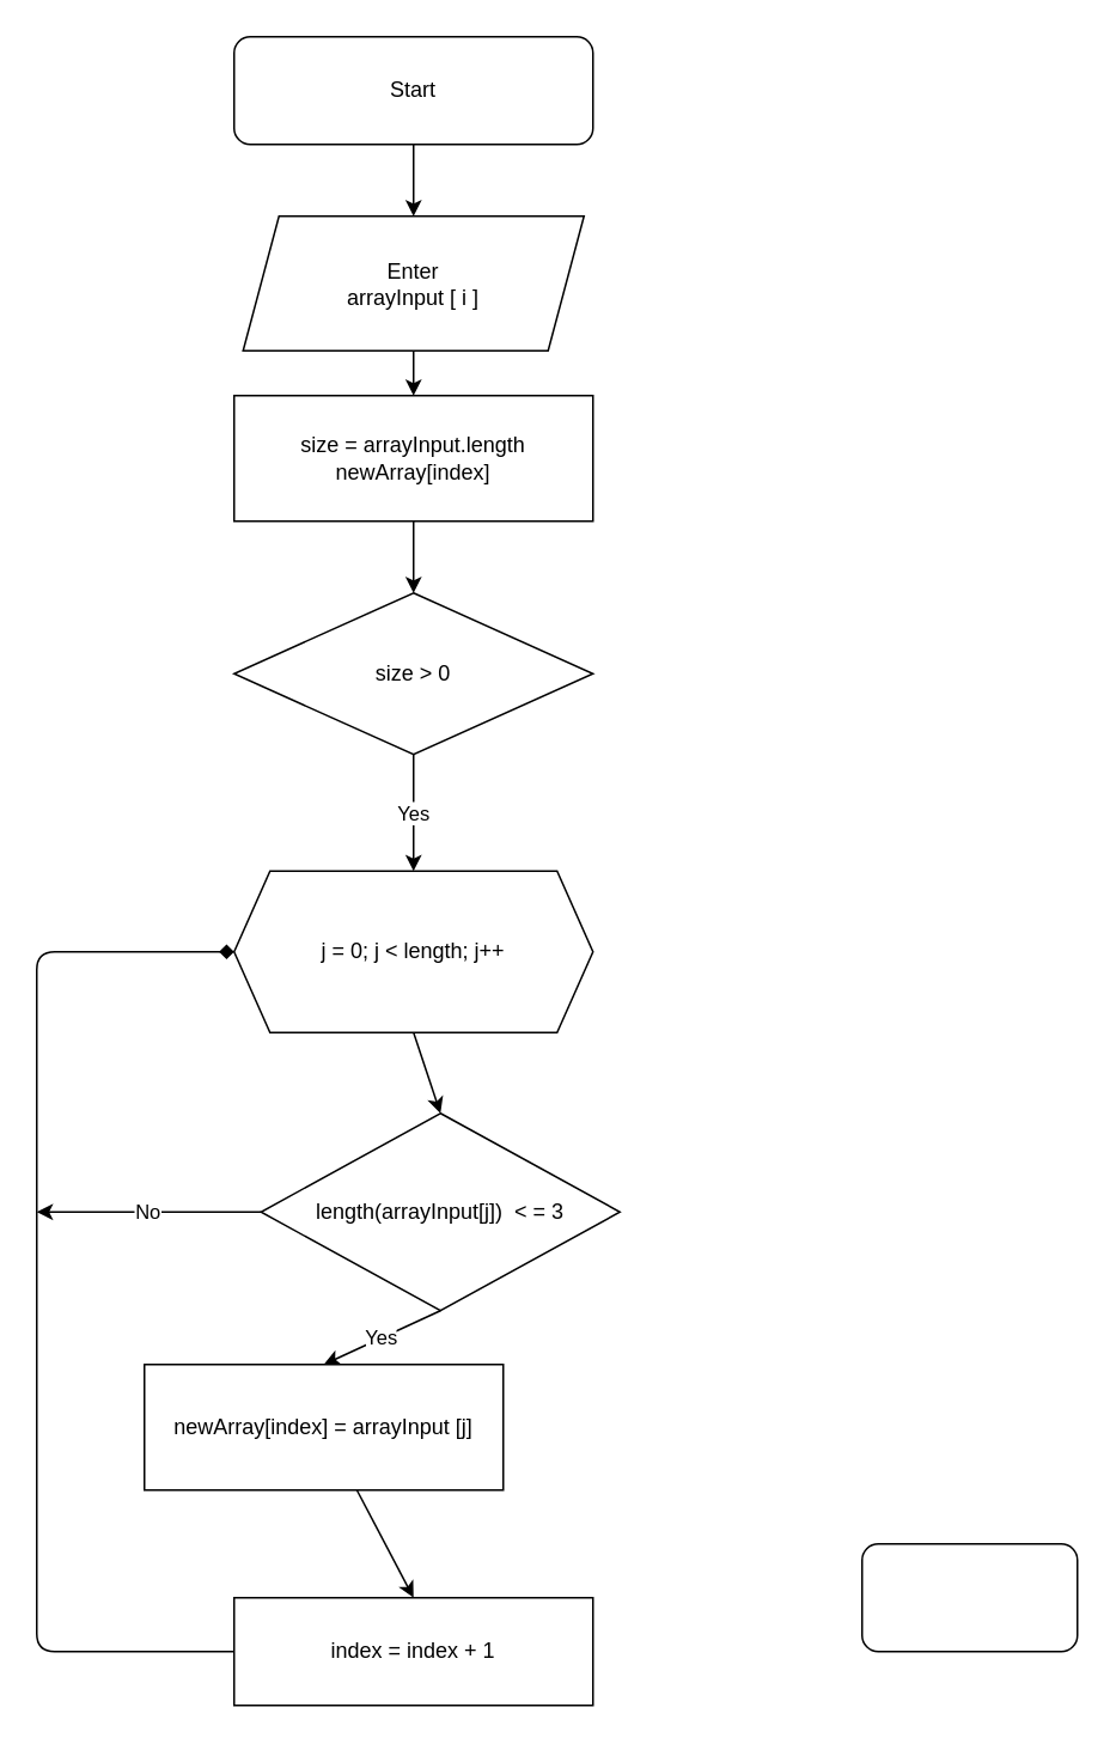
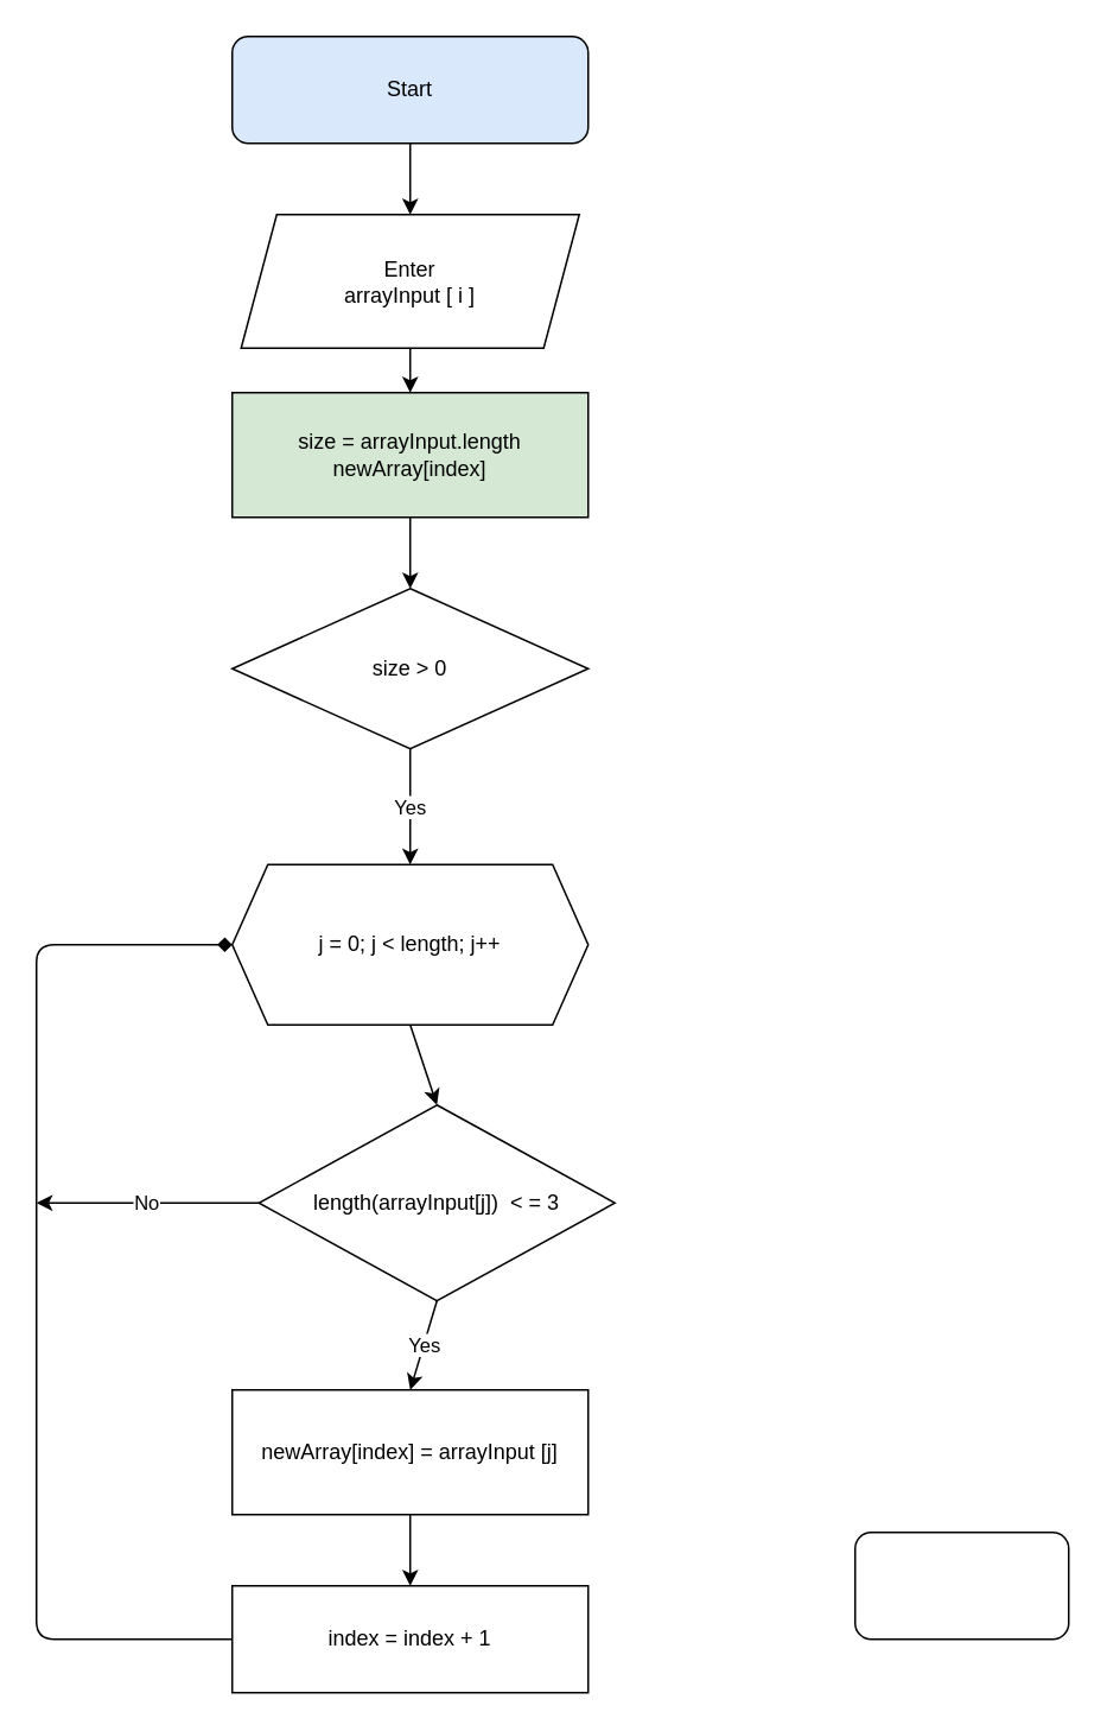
- <mxCell id="3" value="Start" style="rounded=1;whiteSpace=wrap;html=1;" vertex="1" parent="1"><mxGeometry x="130" y="20" width="200" height="60" as="geometry" /></mxCell>
+ <mxCell id="3" value="Start" style="rounded=1;whiteSpace=wrap;html=1;fillColor=#dae8fc;" vertex="1" parent="1"><mxGeometry x="130" y="20" width="200" height="60" as="geometry" /></mxCell>
- <mxCell id="7" value="size = arrayInput.length&lt;br&gt;newArray[index]" style="rounded=0;whiteSpace=wrap;html=1;" vertex="1" parent="1"><mxGeometry x="130" y="220" width="200" height="70" as="geometry" /></mxCell>
+ <mxCell id="7" value="size = arrayInput.length&lt;br&gt;newArray[index]" style="rounded=0;whiteSpace=wrap;html=1;fillColor=#d5e8d4;" vertex="1" parent="1"><mxGeometry x="130" y="220" width="200" height="70" as="geometry" /></mxCell>
- <mxCell id="16" value="newArray[index] = arrayInput [j]" style="rounded=0;whiteSpace=wrap;html=1;" vertex="1" parent="1"><mxGeometry x="80" y="760" width="200" height="70" as="geometry" /></mxCell>
+ <mxCell id="16" value="newArray[index] = arrayInput [j]" style="rounded=0;whiteSpace=wrap;html=1;" vertex="1" parent="1"><mxGeometry x="130" y="780" width="200" height="70" as="geometry" /></mxCell>
